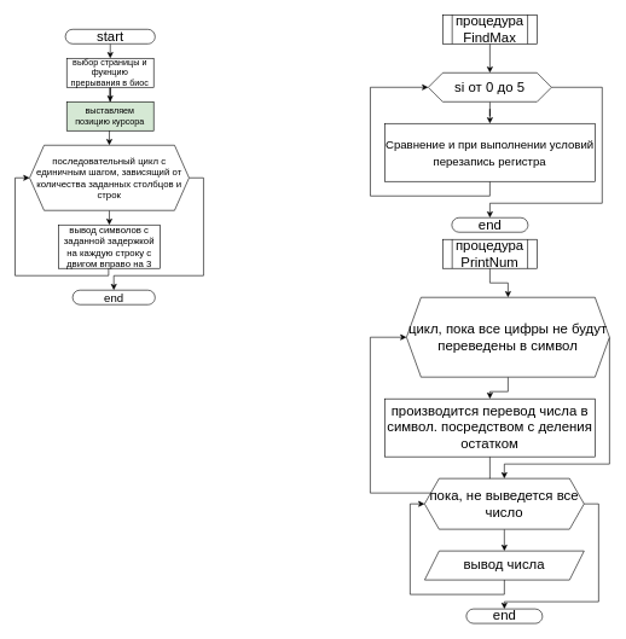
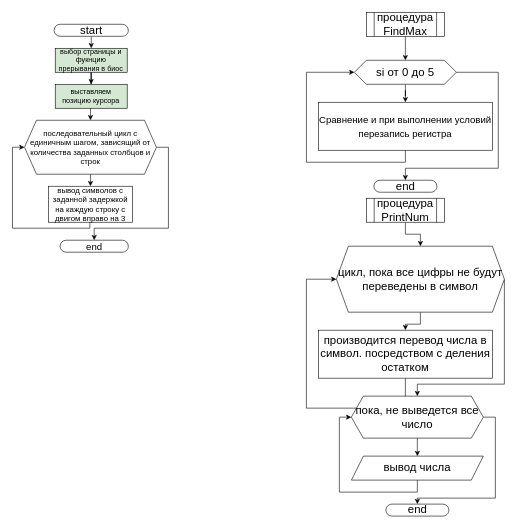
- <mxCell id="27" value="выбор страницы и фукнцию прерывания в биос" style="whiteSpace=wrap;html=1;dashed=0;" vertex="1" parent="1"><mxGeometry x="91.24" y="80" width="120" height="40" as="geometry" /></mxCell>
+ <mxCell id="27" value="выбор страницы и фукнцию прерывания в биос" style="whiteSpace=wrap;html=1;dashed=0;fillColor=#d5e8d4;" vertex="1" parent="1"><mxGeometry x="91.24" y="80" width="120" height="40" as="geometry" /></mxCell>
